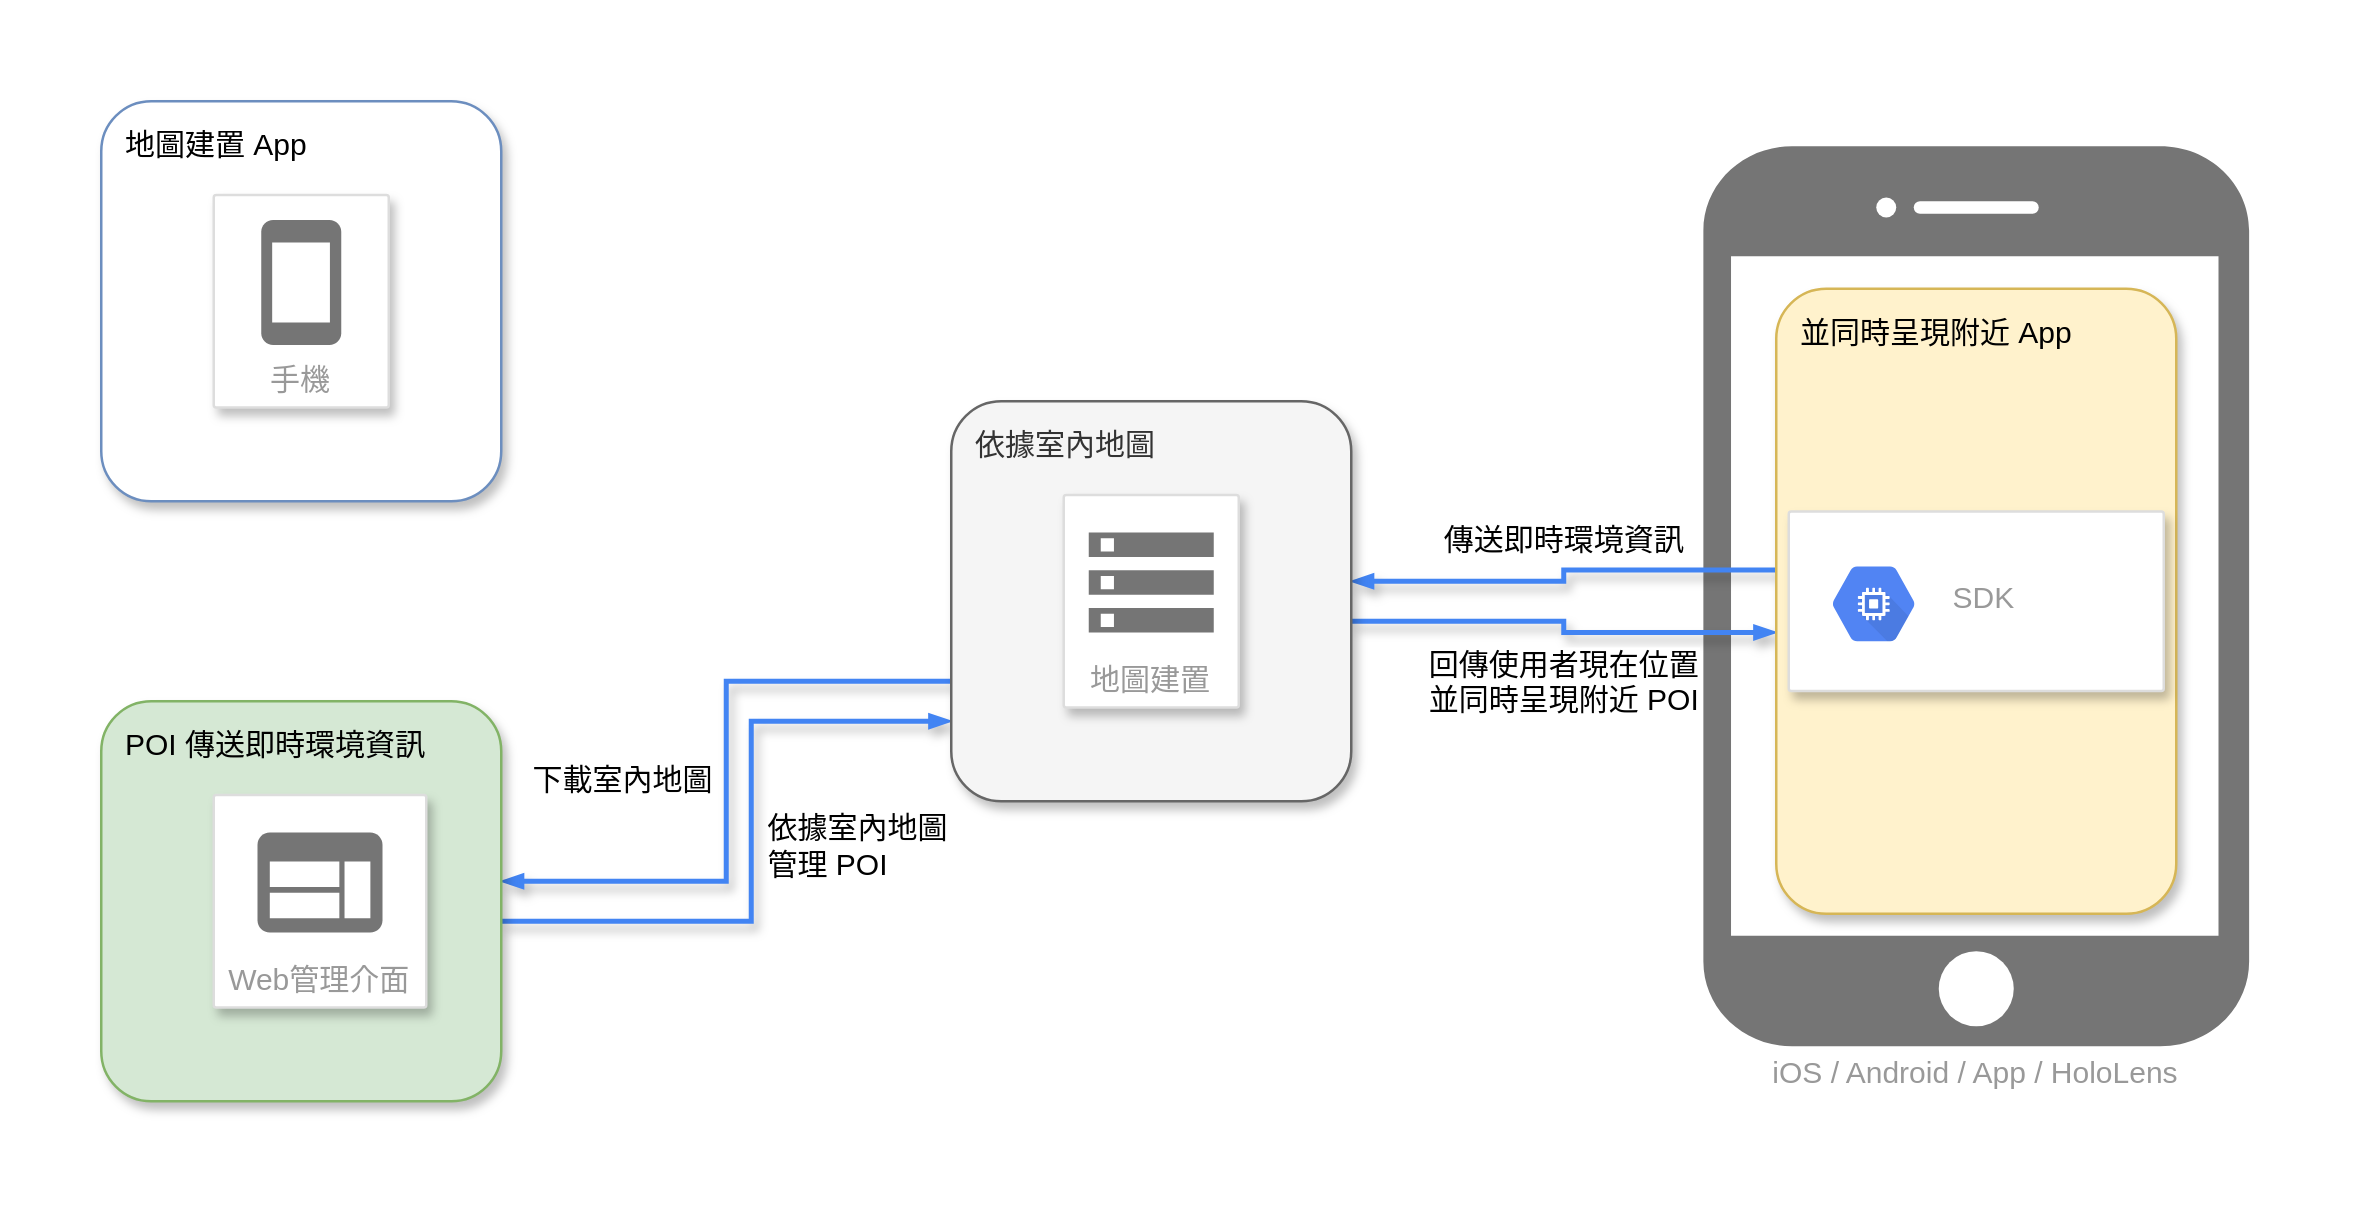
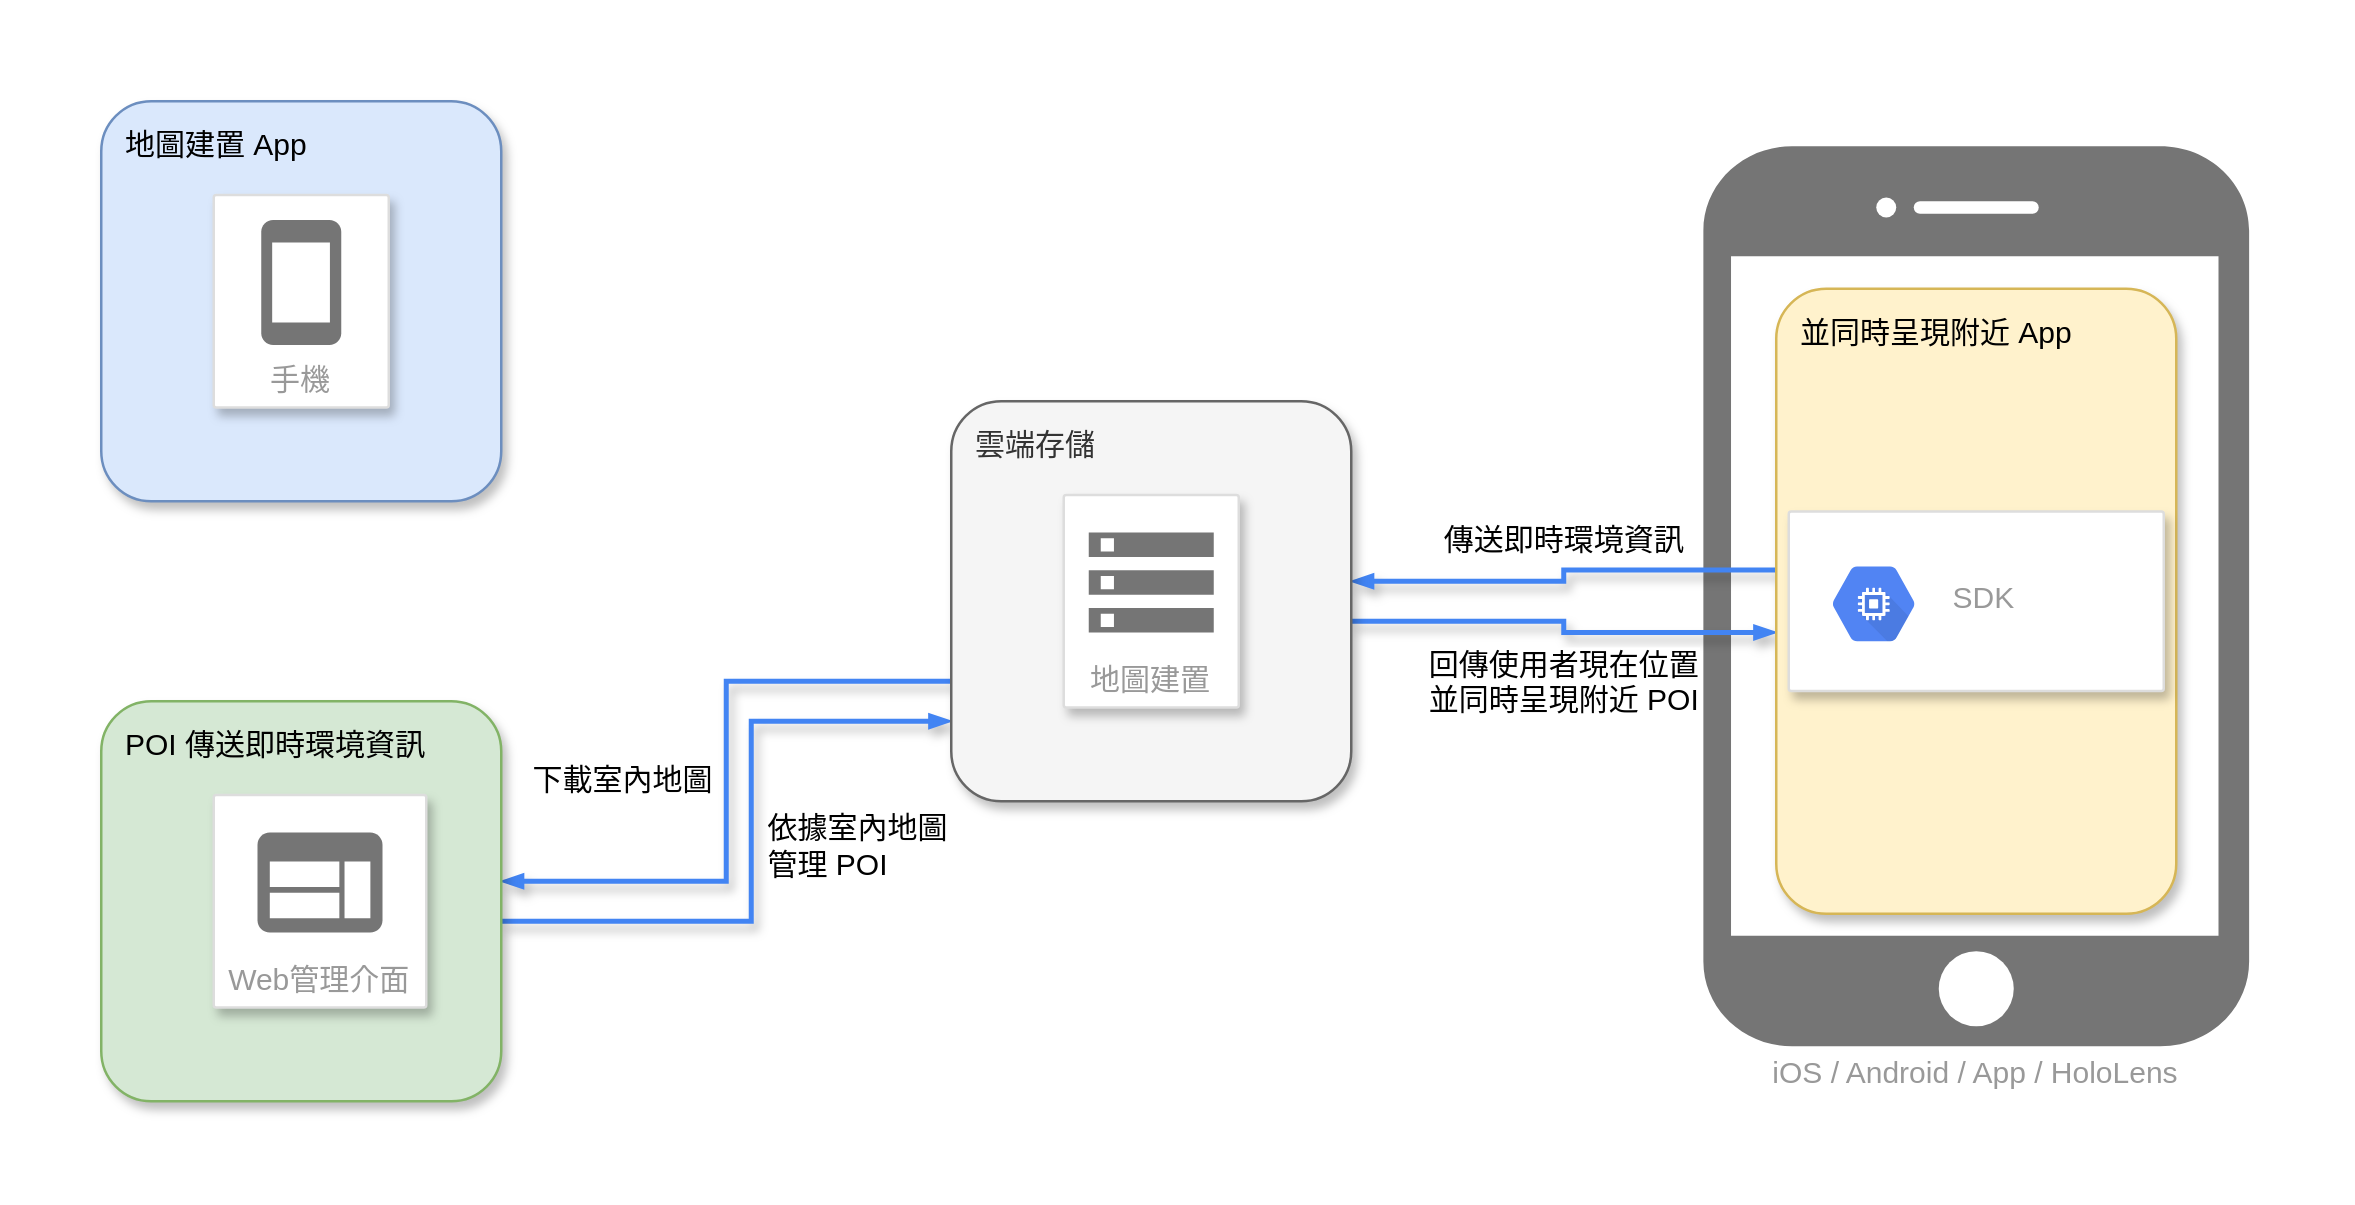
- <mxCell id="10" value="地圖建置 App" style="points=[[0,0,0],[0.25,0,0],[0.5,0,0],[0.75,0,0],[1,0,0],[1,0.25,0],[1,0.5,0],[1,0.75,0],[1,1,0],[0.75,1,0],[0.5,1,0],[0.25,1,0],[0,1,0],[0,0.75,0],[0,0.5,0],[0,0.25,0]];rounded=1;absoluteArcSize=1;arcSize=40;html=1;strokeColor=#6c8ebf;shadow=1;dashed=0;fontSize=12;align=left;verticalAlign=top;spacing=10;spacingTop=-4;fillColor=#ffffff;glass=0;" parent="9" vertex="1"><mxGeometry width="160" height="160" as="geometry" /></mxCell>
+ <mxCell id="10" value="地圖建置 App" style="points=[[0,0,0],[0.25,0,0],[0.5,0,0],[0.75,0,0],[1,0,0],[1,0.25,0],[1,0.5,0],[1,0.75,0],[1,1,0],[0.75,1,0],[0.5,1,0],[0.25,1,0],[0,1,0],[0,0.75,0],[0,0.5,0],[0,0.25,0]];rounded=1;absoluteArcSize=1;arcSize=40;html=1;strokeColor=#6c8ebf;shadow=1;dashed=0;fontSize=12;align=left;verticalAlign=top;spacing=10;spacingTop=-4;fillColor=#dae8fc;glass=0;" parent="9" vertex="1"><mxGeometry width="160" height="160" as="geometry" /></mxCell>
- <mxCell id="18" value="依據室內地圖" style="points=[[0,0,0],[0.25,0,0],[0.5,0,0],[0.75,0,0],[1,0,0],[1,0.25,0],[1,0.45,0],[1,0.55,0],[1,0.75,0],[1,1,0],[0.75,1,0],[0.5,1,0],[0.25,1,0],[0,1,0],[0,0.8,0],[0,0.5,0],[0,0.7,0],[0,0.25,0]];rounded=1;absoluteArcSize=1;arcSize=40;html=1;strokeColor=#666666;shadow=1;dashed=0;fontSize=12;fontColor=#333333;align=left;verticalAlign=top;spacing=10;spacingTop=-4;fillColor=#f5f5f5;" parent="17" vertex="1"><mxGeometry width="160" height="160" as="geometry" /></mxCell>
+ <mxCell id="18" value="雲端存儲" style="points=[[0,0,0],[0.25,0,0],[0.5,0,0],[0.75,0,0],[1,0,0],[1,0.25,0],[1,0.45,0],[1,0.55,0],[1,0.75,0],[1,1,0],[0.75,1,0],[0.5,1,0],[0.25,1,0],[0,1,0],[0,0.8,0],[0,0.5,0],[0,0.7,0],[0,0.25,0]];rounded=1;absoluteArcSize=1;arcSize=40;html=1;strokeColor=#666666;shadow=1;dashed=0;fontSize=12;fontColor=#333333;align=left;verticalAlign=top;spacing=10;spacingTop=-4;fillColor=#f5f5f5;" parent="17" vertex="1"><mxGeometry width="160" height="160" as="geometry" /></mxCell>
